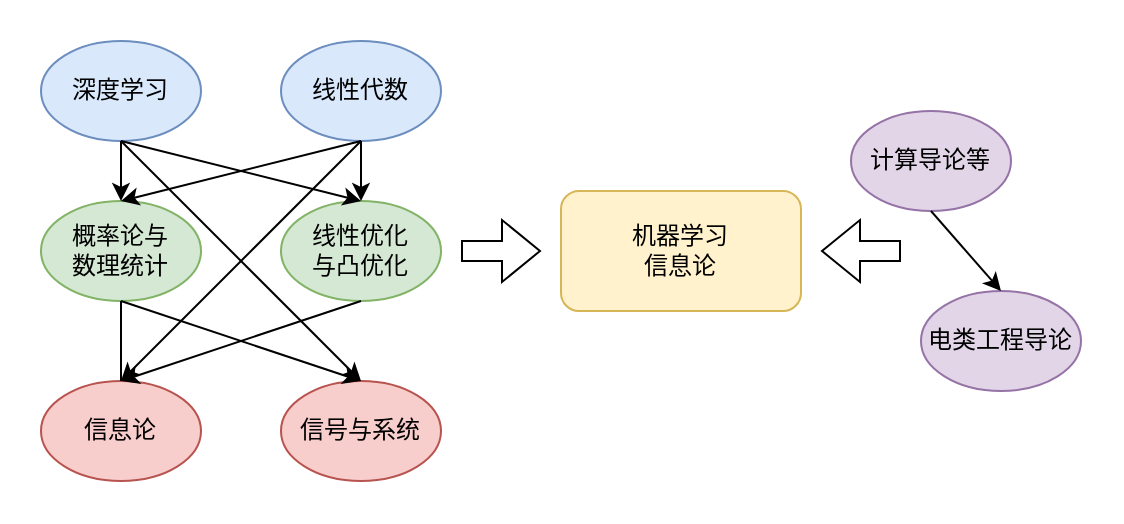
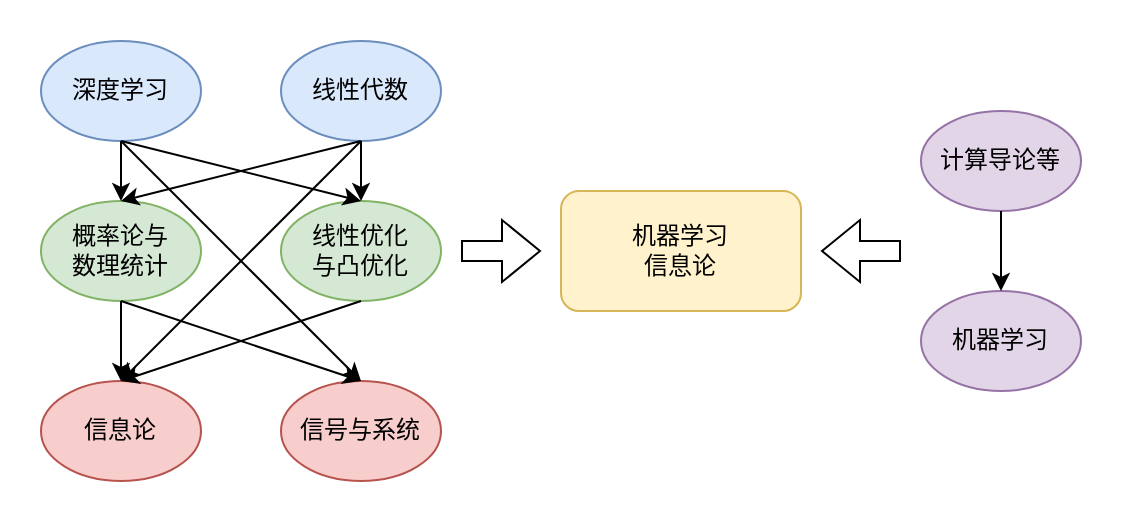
- <mxCell id="19" value="计算导论等" style="ellipse;whiteSpace=wrap;html=1;fillColor=#e1d5e7;strokeColor=#9673a6;" vertex="1" parent="1"><mxGeometry x="425" y="55" width="80" height="50" as="geometry" /></mxCell>
+ <mxCell id="19" value="计算导论等" style="ellipse;whiteSpace=wrap;html=1;fillColor=#e1d5e7;strokeColor=#9673a6;" vertex="1" parent="1"><mxGeometry x="460" y="55" width="80" height="50" as="geometry" /></mxCell>
- <mxCell id="20" value="电类工程导论" style="ellipse;whiteSpace=wrap;html=1;fillColor=#e1d5e7;strokeColor=#9673a6;" vertex="1" parent="1"><mxGeometry x="460" y="145" width="80" height="50" as="geometry" /></mxCell>
+ <mxCell id="20" value="机器学习" style="ellipse;whiteSpace=wrap;html=1;fillColor=#e1d5e7;strokeColor=#9673a6;" vertex="1" parent="1"><mxGeometry x="460" y="145" width="80" height="50" as="geometry" /></mxCell>
- <mxCell id="13" value="" style="endArrow=none;html=1;rounded=0;exitX=0.5;exitY=1;exitDx=0;exitDy=0;entryX=0.5;entryY=0;entryDx=0;entryDy=0;" edge="1" parent="1" source="5" target="6"><mxGeometry width="50" height="50" relative="1" as="geometry"><mxPoint x="110" y="260" as="sourcePoint" /><mxPoint x="160" y="210" as="targetPoint" /></mxGeometry></mxCell>
+ <mxCell id="13" value="" style="endArrow=classic;html=1;rounded=0;exitX=0.5;exitY=1;exitDx=0;exitDy=0;entryX=0.5;entryY=0;entryDx=0;entryDy=0;" edge="1" parent="1" source="5" target="6"><mxGeometry width="50" height="50" relative="1" as="geometry"><mxPoint x="110" y="260" as="sourcePoint" /><mxPoint x="160" y="210" as="targetPoint" /></mxGeometry></mxCell>
